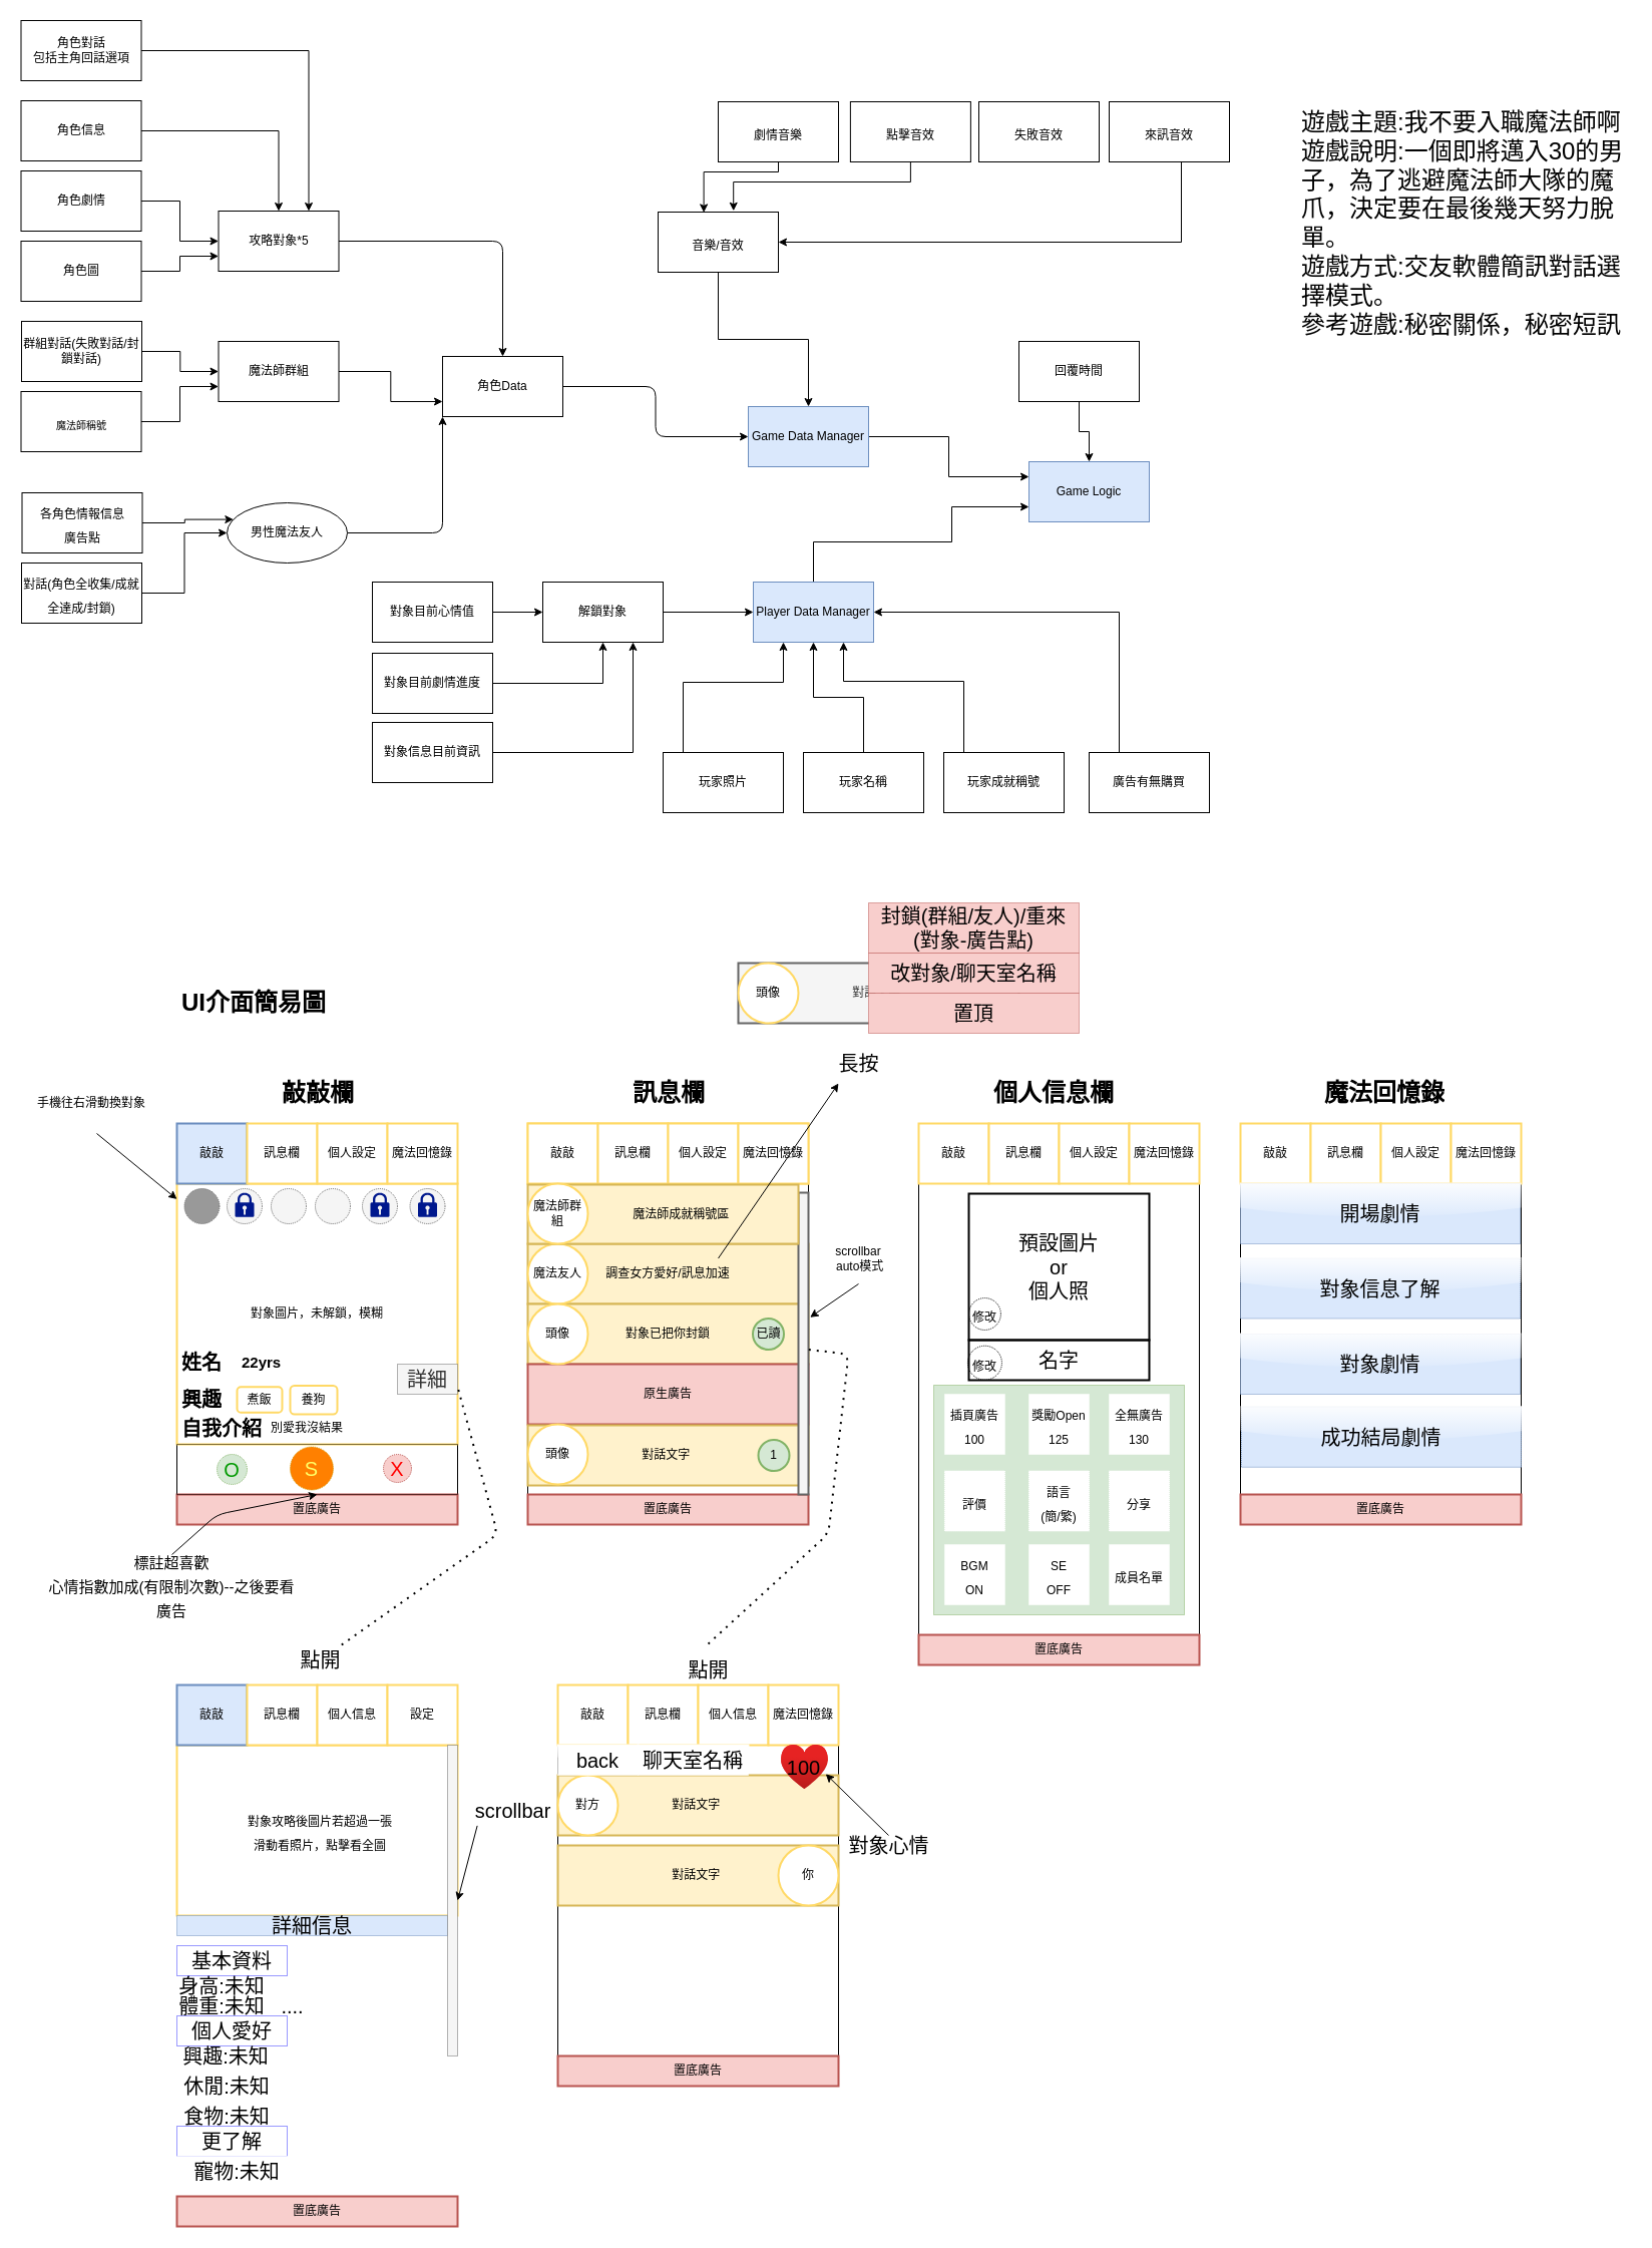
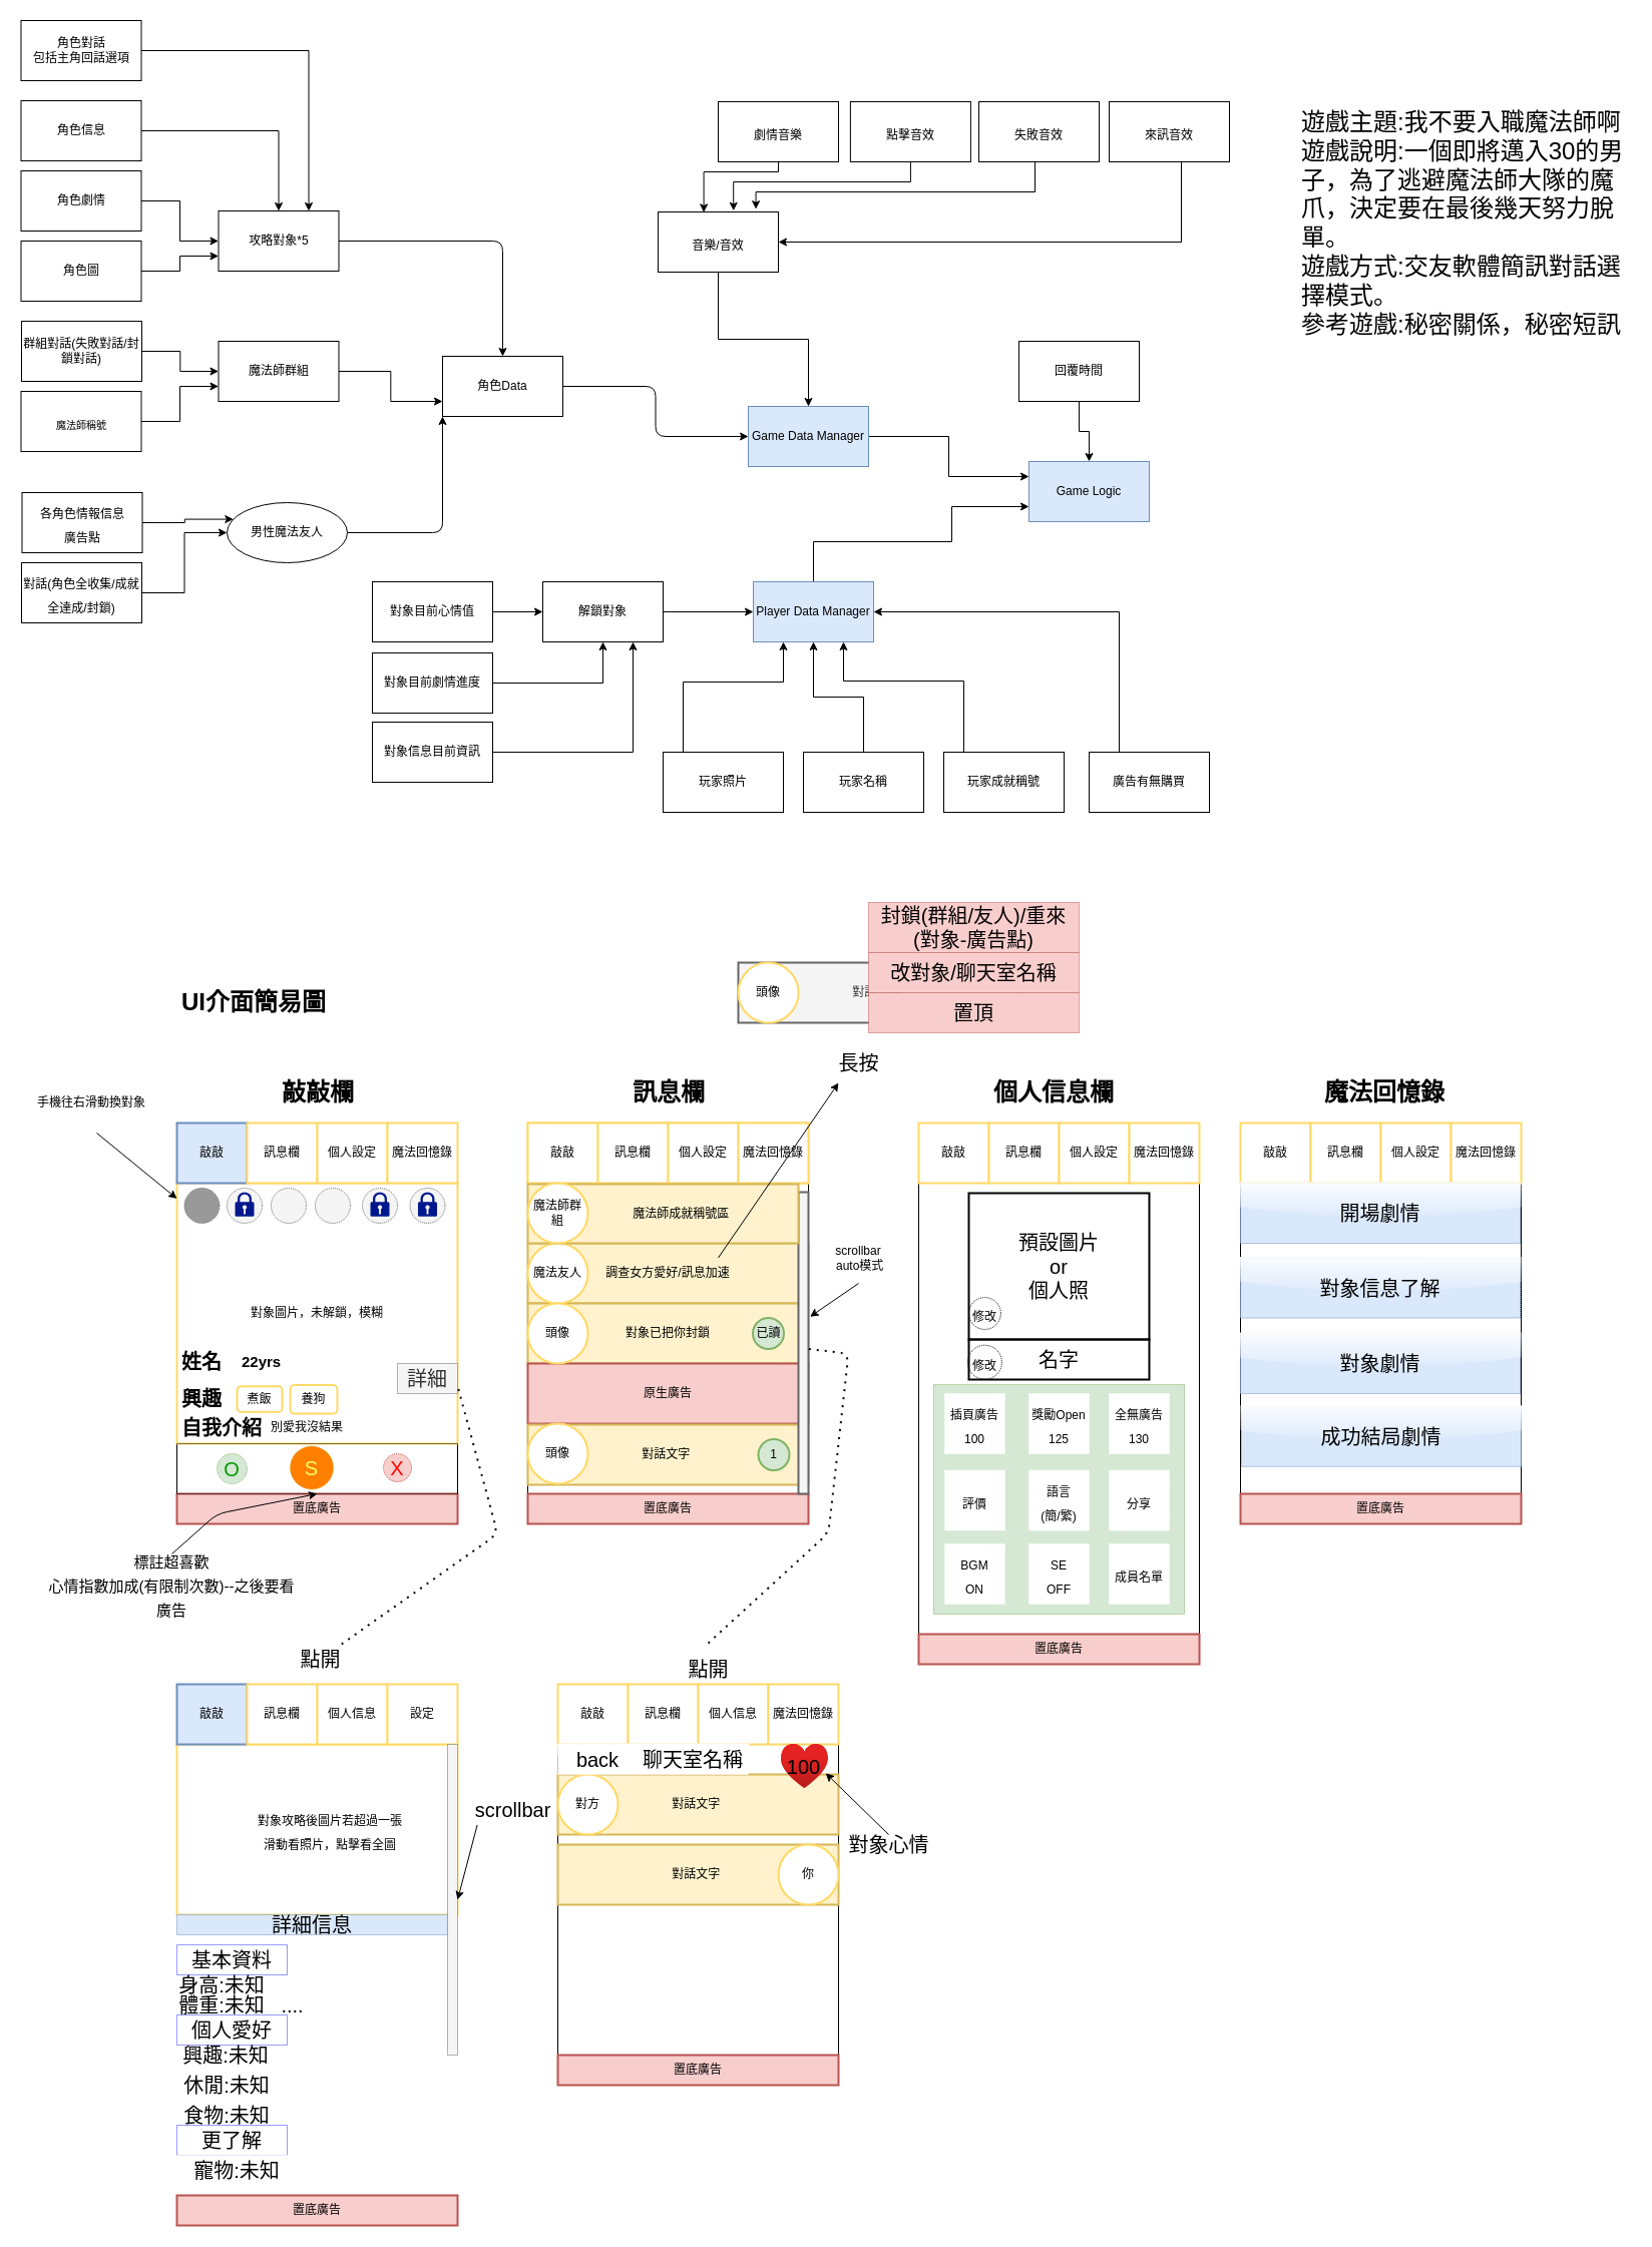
+ <mxCell id="188" style="edgeStyle=orthogonalEdgeStyle;rounded=0;orthogonalLoop=1;jettySize=auto;html=1;entryX=0.813;entryY=-0.047;entryDx=0;entryDy=0;entryPerimeter=0;fontSize=20;fontColor=none;" parent="1" source="189" target="183" edge="1"><mxGeometry relative="1" as="geometry"><Array as="points"><mxPoint x="1032" y="191" /><mxPoint x="754" y="191" /></Array></mxGeometry></mxCell>
- <mxCell id="125" value="&lt;span style=&quot;font-size: 12px&quot;&gt;對象攻略後圖片若超過一張&lt;/span&gt;&lt;br style=&quot;font-size: 12px&quot;&gt;&lt;span style=&quot;font-size: 12px&quot;&gt;滑動看照片，點擊看全圖&lt;/span&gt;" style="text;html=1;strokeColor=none;fillColor=none;align=center;verticalAlign=middle;whiteSpace=wrap;rounded=0;dashed=1;dashPattern=1 1;fontSize=20;fontColor=none;" parent="1" vertex="1"><mxGeometry x="229" y="1790" width="180" height="70" as="geometry" /></mxCell>
+ <mxCell id="125" value="&lt;span style=&quot;font-size: 12px&quot;&gt;對象攻略後圖片若超過一張&lt;/span&gt;&lt;br style=&quot;font-size: 12px&quot;&gt;&lt;span style=&quot;font-size: 12px&quot;&gt;滑動看照片，點擊看全圖&lt;/span&gt;" style="text;html=1;strokeColor=none;fillColor=none;align=center;verticalAlign=middle;whiteSpace=wrap;rounded=0;dashed=1;dashPattern=1 1;fontSize=20;fontColor=none;" parent="1" vertex="1"><mxGeometry x="239" y="1790" width="180" height="70" as="geometry" /></mxCell>
